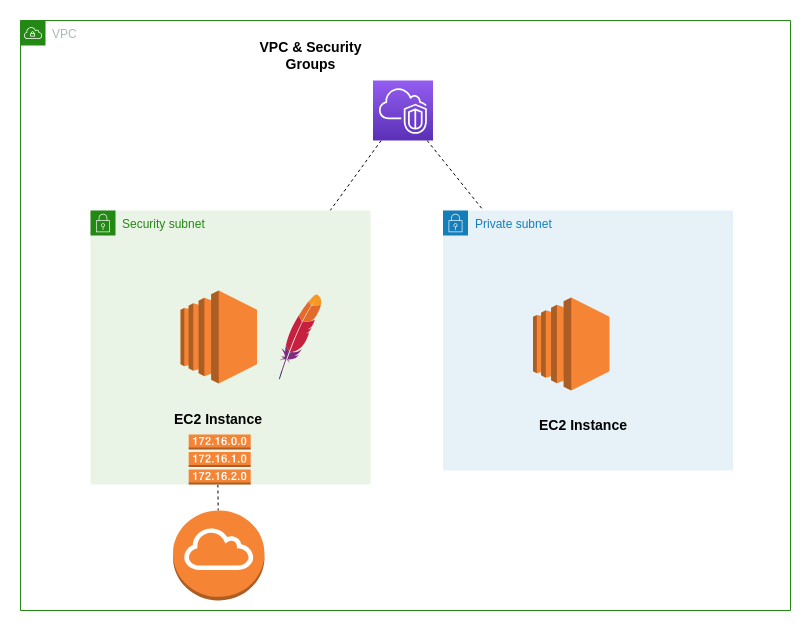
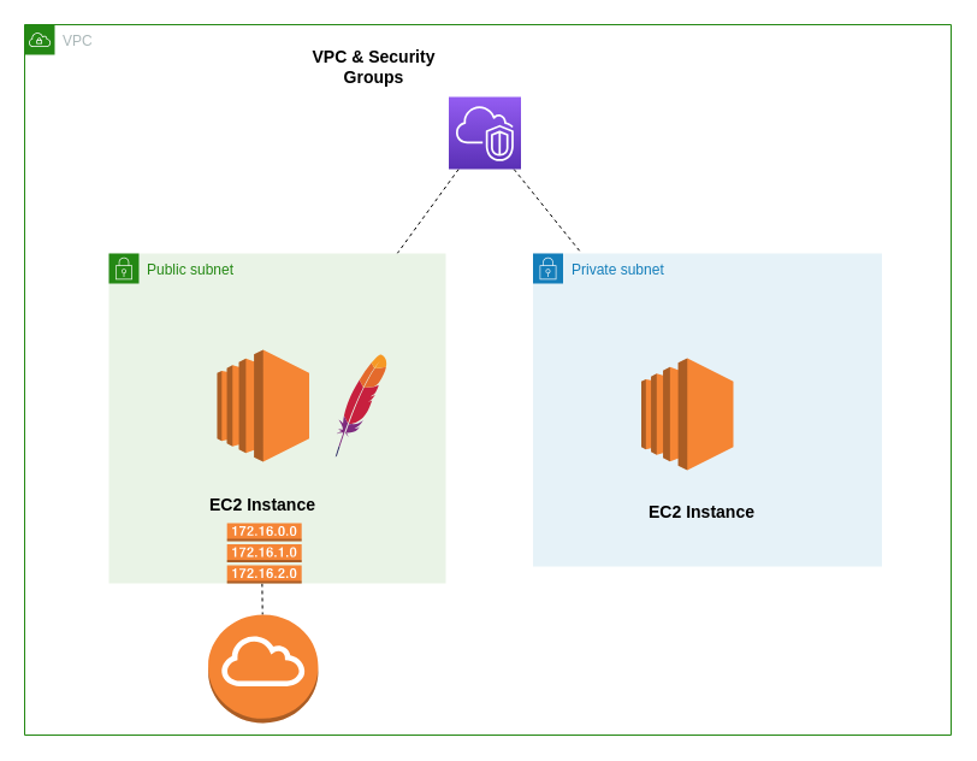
- <mxCell id="11" value="Security subnet" style="points=[[0,0],[0.25,0],[0.5,0],[0.75,0],[1,0],[1,0.25],[1,0.5],[1,0.75],[1,1],[0.75,1],[0.5,1],[0.25,1],[0,1],[0,0.75],[0,0.5],[0,0.25]];outlineConnect=0;gradientColor=none;html=1;whiteSpace=wrap;fontSize=12;fontStyle=0;container=1;pointerEvents=0;collapsible=0;recursiveResize=0;shape=mxgraph.aws4.group;grIcon=mxgraph.aws4.group_security_group;grStroke=0;strokeColor=#248814;fillColor=#E9F3E6;verticalAlign=top;align=left;spacingLeft=30;fontColor=#248814;dashed=0;" vertex="1" parent="10"><mxGeometry x="70" y="190" width="280" height="274" as="geometry" /></mxCell>
+ <mxCell id="11" value="Public subnet" style="points=[[0,0],[0.25,0],[0.5,0],[0.75,0],[1,0],[1,0.25],[1,0.5],[1,0.75],[1,1],[0.75,1],[0.5,1],[0.25,1],[0,1],[0,0.75],[0,0.5],[0,0.25]];outlineConnect=0;gradientColor=none;html=1;whiteSpace=wrap;fontSize=12;fontStyle=0;container=1;pointerEvents=0;collapsible=0;recursiveResize=0;shape=mxgraph.aws4.group;grIcon=mxgraph.aws4.group_security_group;grStroke=0;strokeColor=#248814;fillColor=#E9F3E6;verticalAlign=top;align=left;spacingLeft=30;fontColor=#248814;dashed=0;" vertex="1" parent="10"><mxGeometry x="70" y="190" width="280" height="274" as="geometry" /></mxCell>
